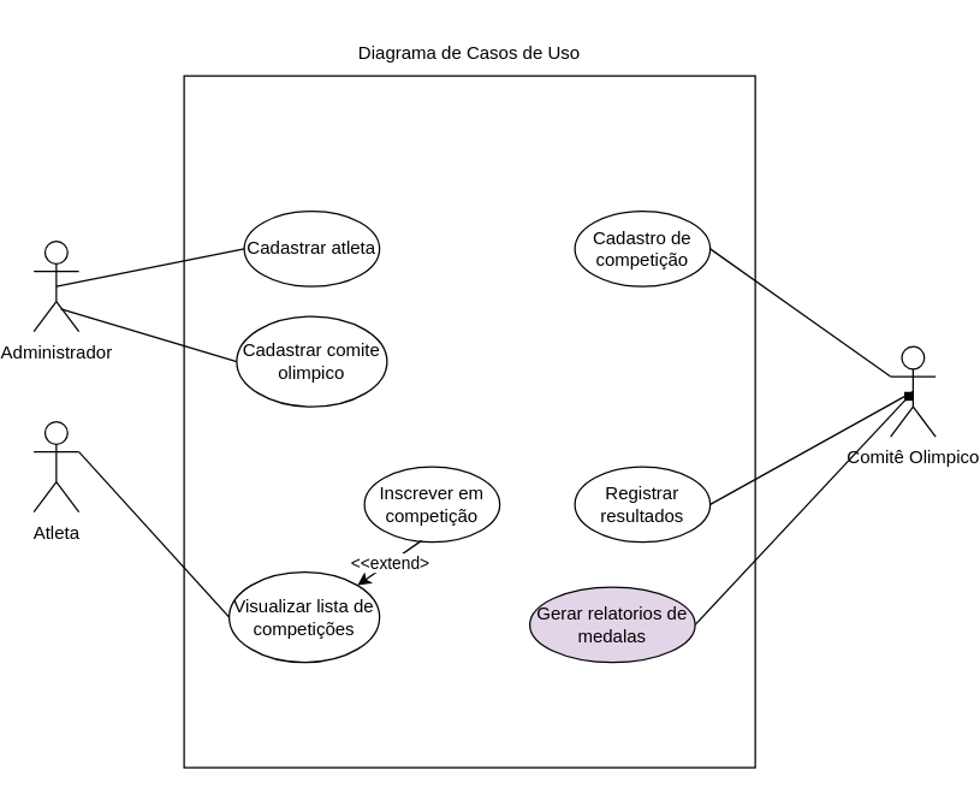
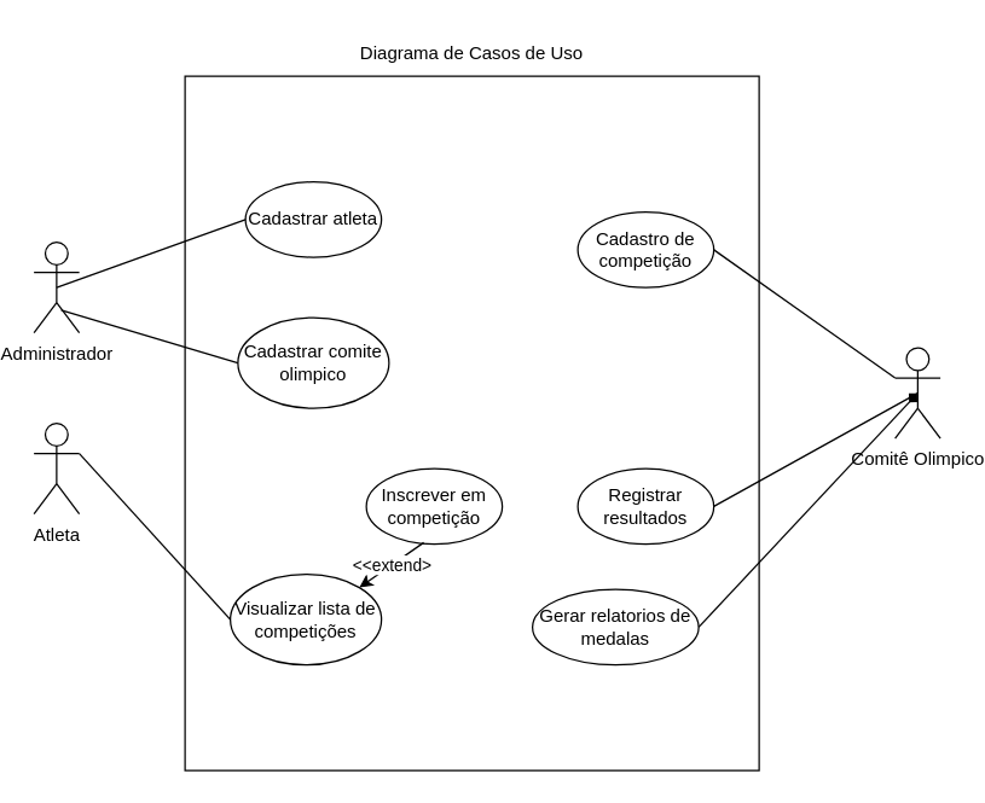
- <mxCell id="12" value="Cadastrar atleta" style="ellipse;whiteSpace=wrap;html=1;" vertex="1" parent="1"><mxGeometry x="160" y="140" width="90" height="50" as="geometry" /></mxCell>
+ <mxCell id="12" value="Cadastrar atleta" style="ellipse;whiteSpace=wrap;html=1;" vertex="1" parent="1"><mxGeometry x="160" y="120" width="90" height="50" as="geometry" /></mxCell>
- <mxCell id="16" value="Gerar relatorios de medalas" style="ellipse;whiteSpace=wrap;html=1;fillColor=#e1d5e7;" vertex="1" parent="1"><mxGeometry x="350" y="390" width="110" height="50" as="geometry" /></mxCell>
+ <mxCell id="16" value="Gerar relatorios de medalas" style="ellipse;whiteSpace=wrap;html=1;" vertex="1" parent="1"><mxGeometry x="350" y="390" width="110" height="50" as="geometry" /></mxCell>
